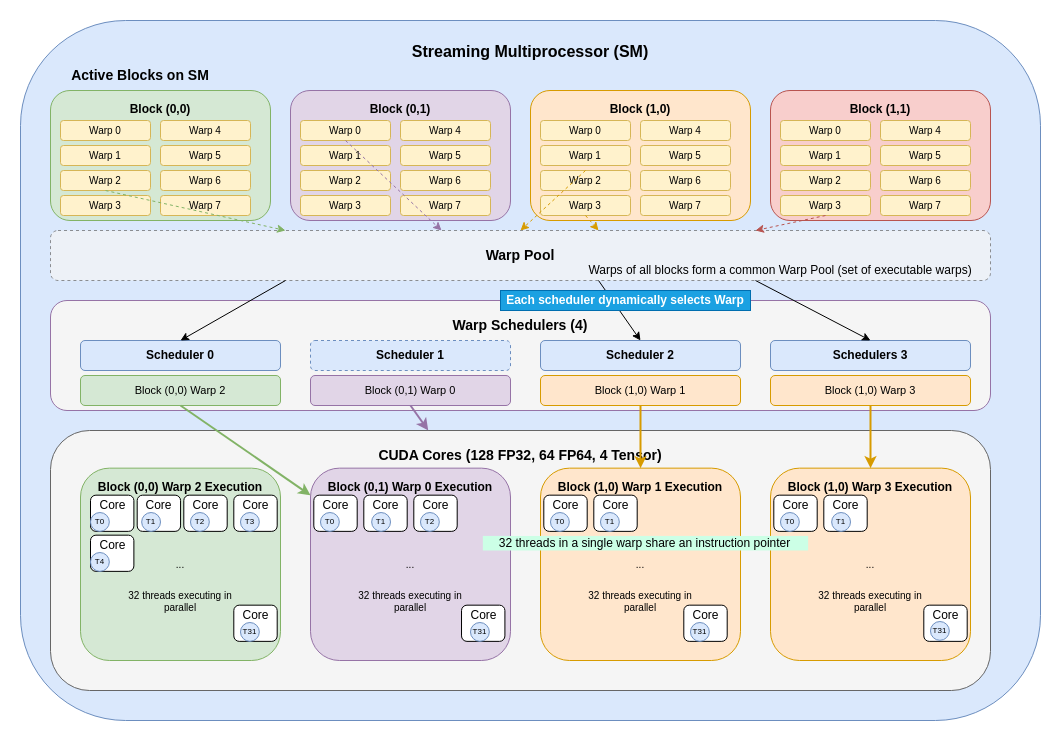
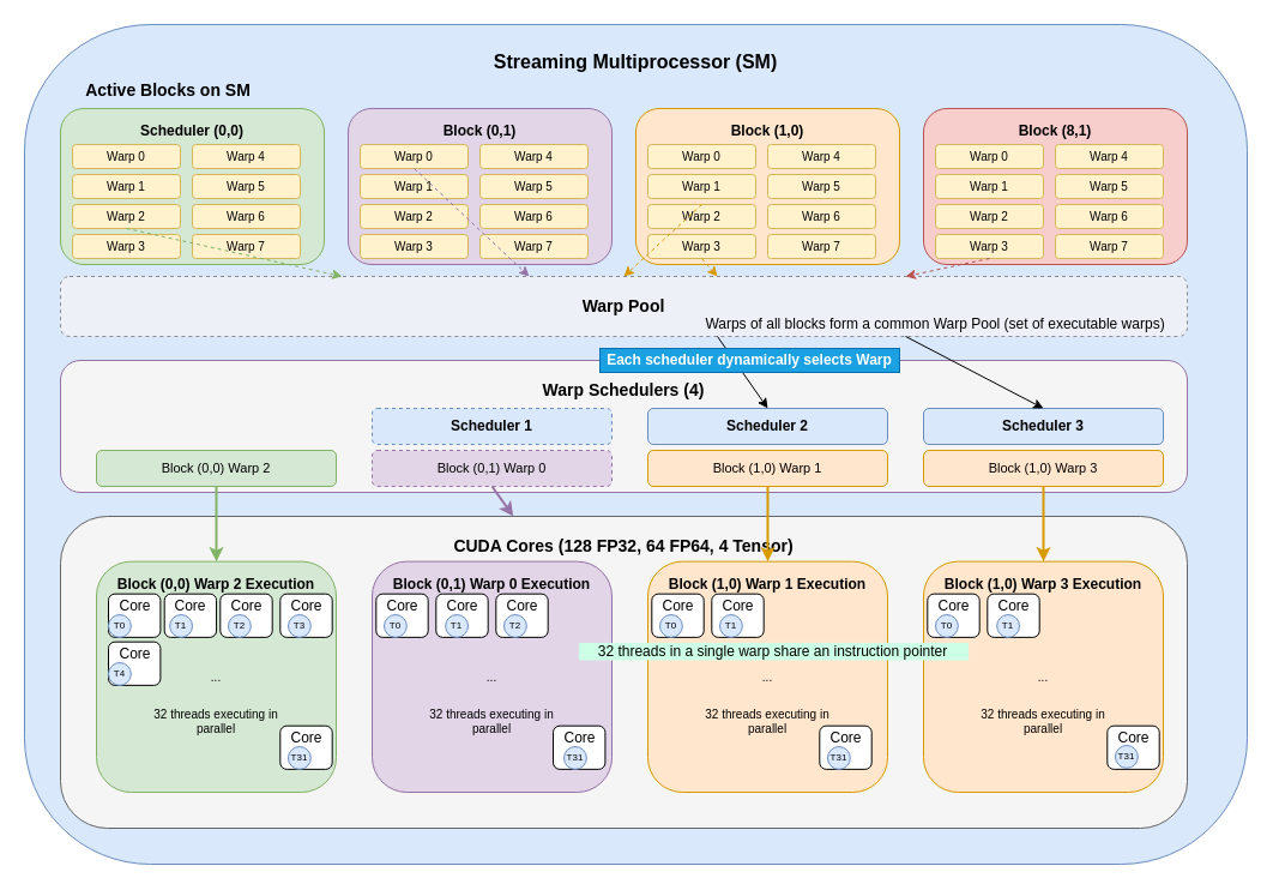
- <mxCell id="4" value="Block (0,0)" style="rounded=1;whiteSpace=wrap;html=1;fillColor=#d5e8d4;strokeColor=#82b366;fontSize=12;fontStyle=1;verticalAlign=top;spacingTop=5;" parent="1" vertex="1"><mxGeometry x="50" y="90" width="220" height="130" as="geometry" /></mxCell>
+ <mxCell id="4" value="Scheduler (0,0)" style="rounded=1;whiteSpace=wrap;html=1;fillColor=#d5e8d4;strokeColor=#82b366;fontSize=12;fontStyle=1;verticalAlign=top;spacingTop=5;" parent="1" vertex="1"><mxGeometry x="50" y="90" width="220" height="130" as="geometry" /></mxCell>
- <mxCell id="31" value="Block (1,1)" style="rounded=1;whiteSpace=wrap;html=1;fillColor=#f8cecc;strokeColor=#b85450;fontSize=12;fontStyle=1;verticalAlign=top;spacingTop=5;" parent="1" vertex="1"><mxGeometry x="770" y="90" width="220" height="130" as="geometry" /></mxCell>
+ <mxCell id="31" value="Block (8,1)" style="rounded=1;whiteSpace=wrap;html=1;fillColor=#f8cecc;strokeColor=#b85450;fontSize=12;fontStyle=1;verticalAlign=top;spacingTop=5;" parent="1" vertex="1"><mxGeometry x="770" y="90" width="220" height="130" as="geometry" /></mxCell>
- <mxCell id="51" value="" style="endArrow=classic;html=1;rounded=0;exitX=0.25;exitY=1;exitDx=0;exitDy=0;entryX=0.5;entryY=0;entryDx=0;entryDy=0;strokeWidth=1;strokeColor=#000000;" parent="1" source="40" target="47" edge="1"><mxGeometry width="50" height="50" relative="1" as="geometry"><mxPoint x="310" y="360" as="sourcePoint" /><mxPoint x="360" y="310" as="targetPoint" /></mxGeometry></mxCell>
- <mxCell id="47" value="Scheduler 0" style="rounded=1;whiteSpace=wrap;html=1;fillColor=#dae8fc;strokeColor=#6c8ebf;fontSize=12;fontStyle=1" parent="1" vertex="1"><mxGeometry x="80" y="340" width="200" height="30" as="geometry" /></mxCell>
- <mxCell id="50" value="Schedulers 3" style="rounded=1;whiteSpace=wrap;html=1;fillColor=#dae8fc;strokeColor=#6c8ebf;fontSize=12;fontStyle=1" parent="1" vertex="1"><mxGeometry x="770" y="340" width="200" height="30" as="geometry" /></mxCell>
+ <mxCell id="50" value="Scheduler 3" style="rounded=1;whiteSpace=wrap;html=1;fillColor=#dae8fc;strokeColor=#6c8ebf;fontSize=12;fontStyle=1" parent="1" vertex="1"><mxGeometry x="770" y="340" width="200" height="30" as="geometry" /></mxCell>
- <mxCell id="55" value="Block (0,1) Warp 0" style="rounded=1;whiteSpace=wrap;html=1;fillColor=#e1d5e7;strokeColor=#9673a6;fontSize=11;" parent="1" vertex="1"><mxGeometry x="310" y="375" width="200" height="30" as="geometry" /></mxCell>
+ <mxCell id="55" value="Block (0,1) Warp 0" style="rounded=1;whiteSpace=wrap;html=1;fillColor=#e1d5e7;strokeColor=#9673a6;fontSize=11;dashed=1;" parent="1" vertex="1"><mxGeometry x="310" y="375" width="200" height="30" as="geometry" /></mxCell>
- <mxCell id="73" value="" style="endArrow=classic;html=1;rounded=0;exitX=0.5;exitY=1;exitDx=0;exitDy=0;strokeWidth=2;strokeColor=#82b366;" parent="1" source="54" target="64" edge="1"><mxGeometry width="50" height="50" relative="1" as="geometry"><mxPoint x="500" y="340" as="sourcePoint" /><mxPoint x="120" y="450" as="targetPoint" /></mxGeometry></mxCell>
+ <mxCell id="73" value="" style="endArrow=classic;html=1;rounded=0;exitX=0.5;exitY=1;exitDx=0;exitDy=0;entryX=0.5;entryY=0;entryDx=0;entryDy=0;strokeWidth=2;strokeColor=#82b366;" parent="1" source="54" target="61" edge="1"><mxGeometry width="50" height="50" relative="1" as="geometry"><mxPoint x="500" y="340" as="sourcePoint" /><mxPoint x="120" y="450" as="targetPoint" /></mxGeometry></mxCell>
